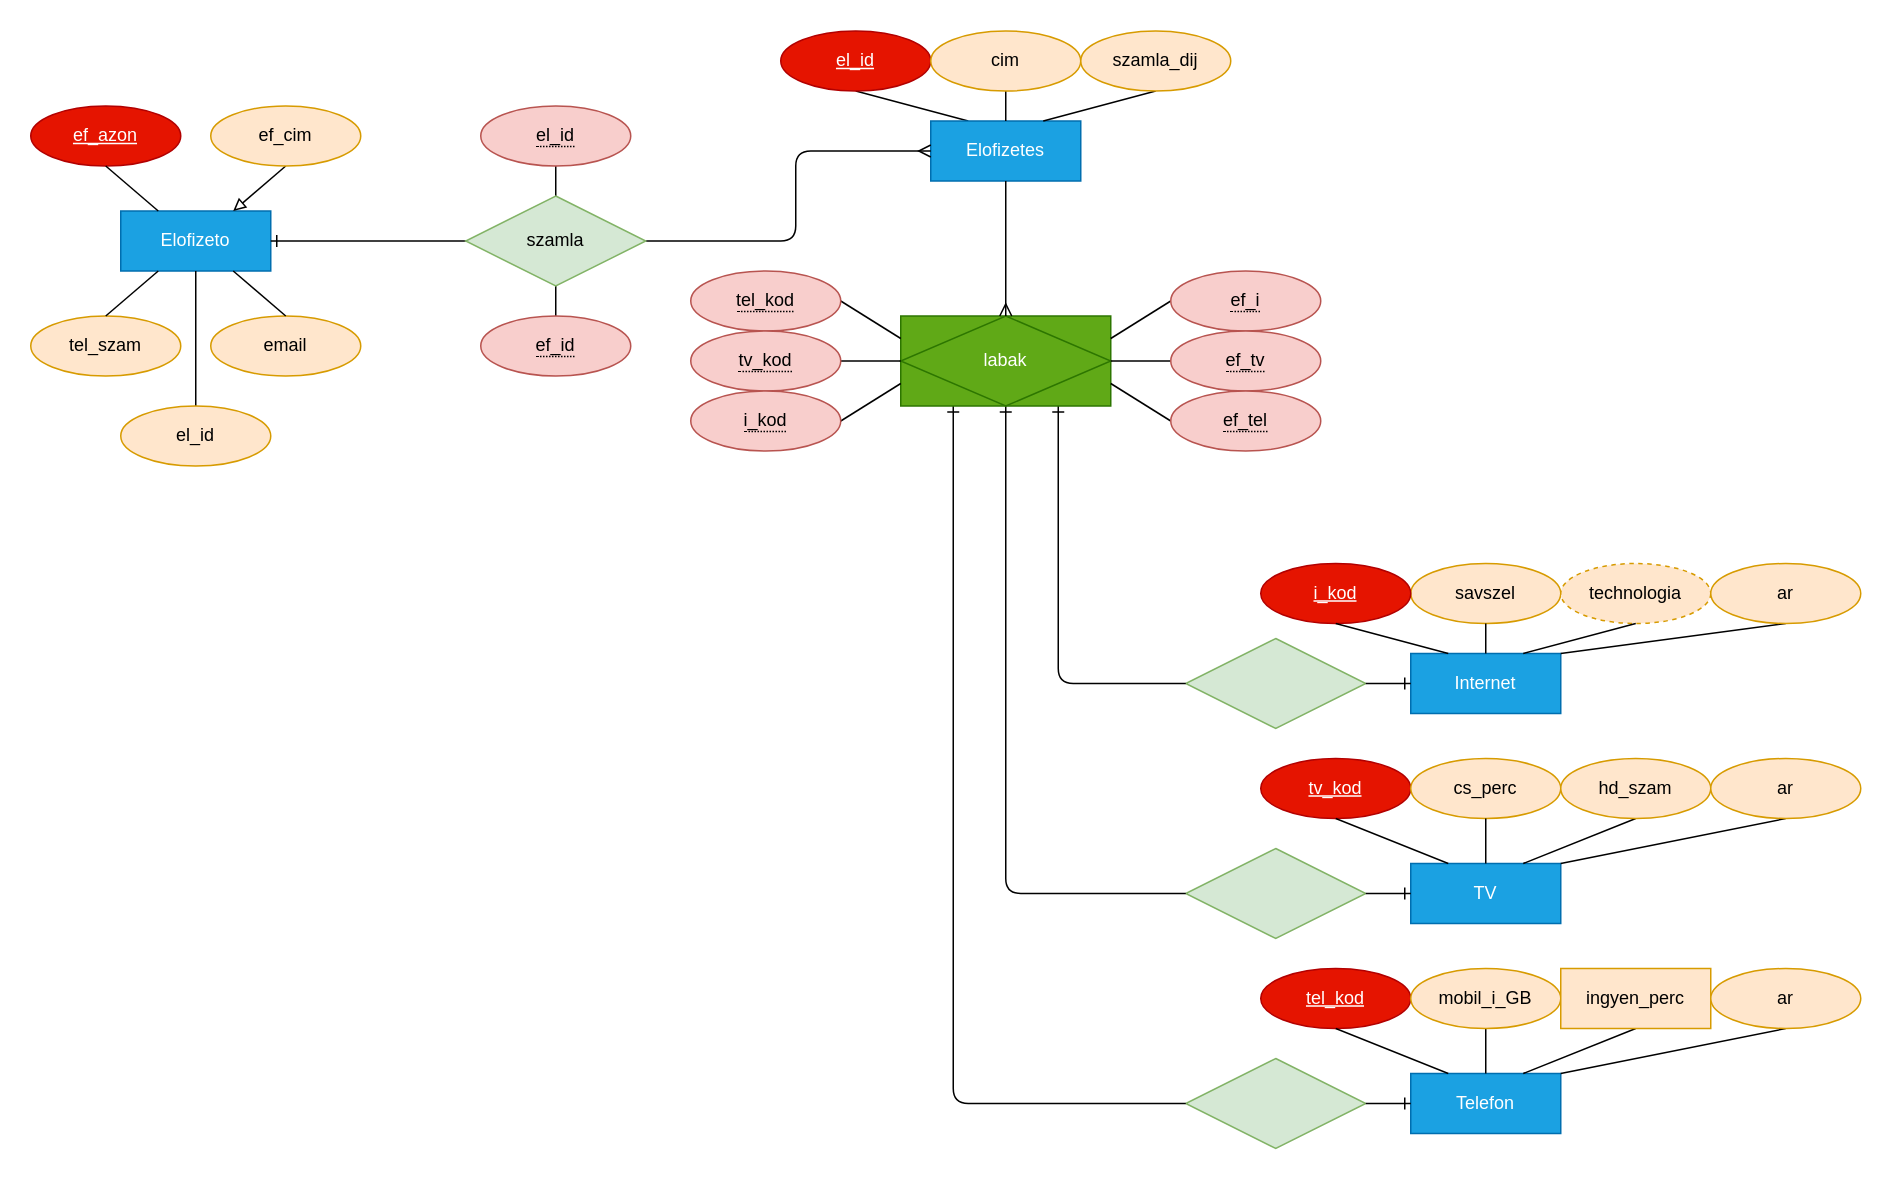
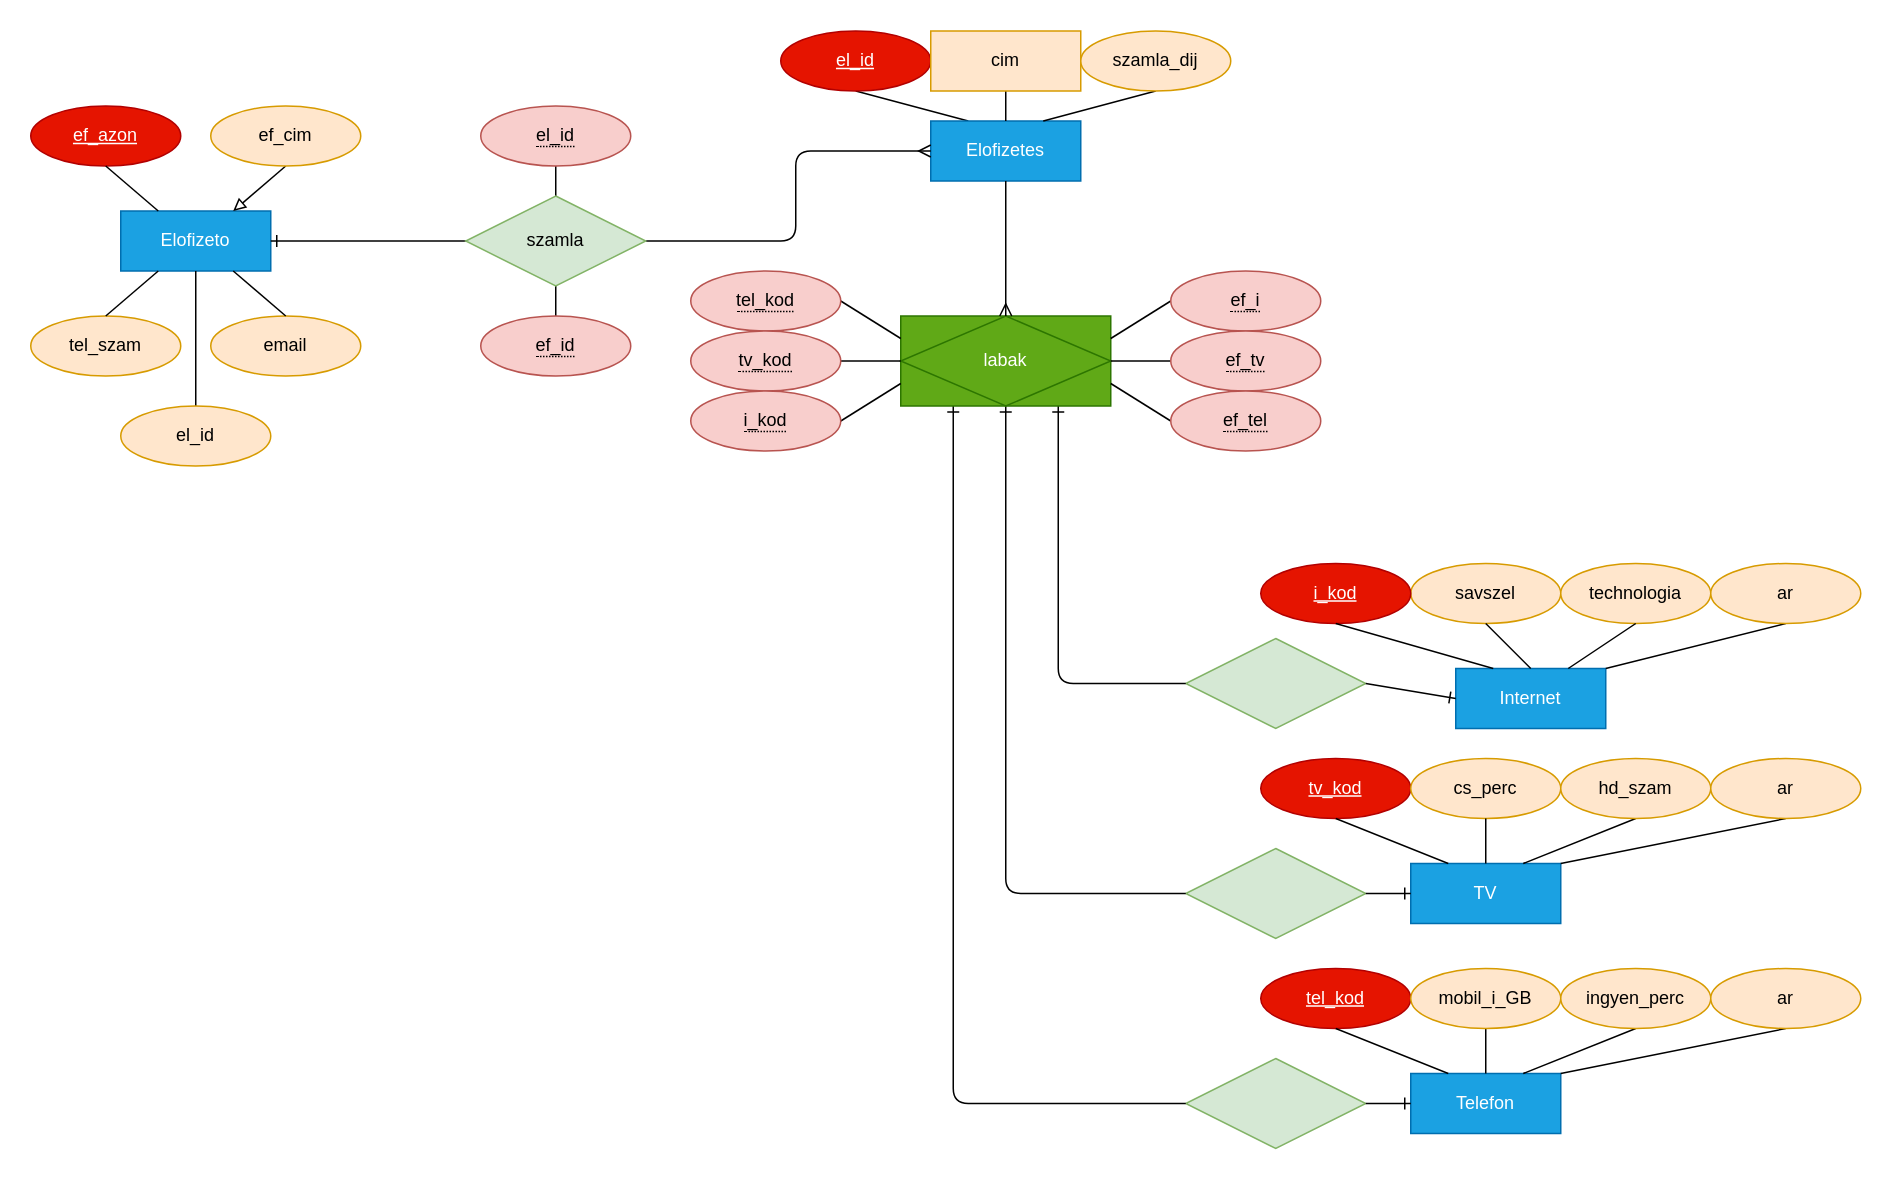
- <mxCell id="65" value="cim" style="ellipse;whiteSpace=wrap;html=1;align=center;fillColor=#ffe6cc;strokeColor=#d79b00;" vertex="1" parent="1"><mxGeometry x="620" width="100" height="40" as="geometry" y="20" /></mxCell>
+ <mxCell id="65" value="cim" style="whiteSpace=wrap;html=1;align=center;fillColor=#ffe6cc;strokeColor=#d79b00;rounded=0;" vertex="1" parent="1"><mxGeometry x="620" width="100" height="40" as="geometry" y="20" /></mxCell>
- <mxCell id="23" value="technologia" style="ellipse;whiteSpace=wrap;html=1;align=center;fillColor=#ffe6cc;strokeColor=#d79b00;dashed=1;" parent="1" vertex="1"><mxGeometry x="1040" y="375" width="100" height="40" as="geometry" /></mxCell>
+ <mxCell id="23" value="technologia" style="ellipse;whiteSpace=wrap;html=1;align=center;fillColor=#ffe6cc;strokeColor=#d79b00;" parent="1" vertex="1"><mxGeometry x="1040" y="375" width="100" height="40" as="geometry" /></mxCell>
- <mxCell id="16" value="Internet" style="whiteSpace=wrap;html=1;align=center;fillColor=#1ba1e2;strokeColor=#006EAF;fontColor=#ffffff;" parent="1" vertex="1"><mxGeometry x="940" y="435" width="100" height="40" as="geometry" /></mxCell>
+ <mxCell id="16" value="Internet" style="whiteSpace=wrap;html=1;align=center;fillColor=#1ba1e2;strokeColor=#006EAF;fontColor=#ffffff;" parent="1" vertex="1"><mxGeometry x="970" y="445" width="100" height="40" as="geometry" /></mxCell>
- <mxCell id="55" value="ingyen_perc" style="whiteSpace=wrap;html=1;align=center;strokeColor=#d79b00;fillColor=#ffe6cc;rounded=0;" parent="1" vertex="1"><mxGeometry x="1040" y="645" width="100" height="40" as="geometry" /></mxCell>
+ <mxCell id="55" value="ingyen_perc" style="ellipse;whiteSpace=wrap;html=1;align=center;strokeColor=#d79b00;fillColor=#ffe6cc;" parent="1" vertex="1"><mxGeometry x="1040" y="645" width="100" height="40" as="geometry" /></mxCell>
